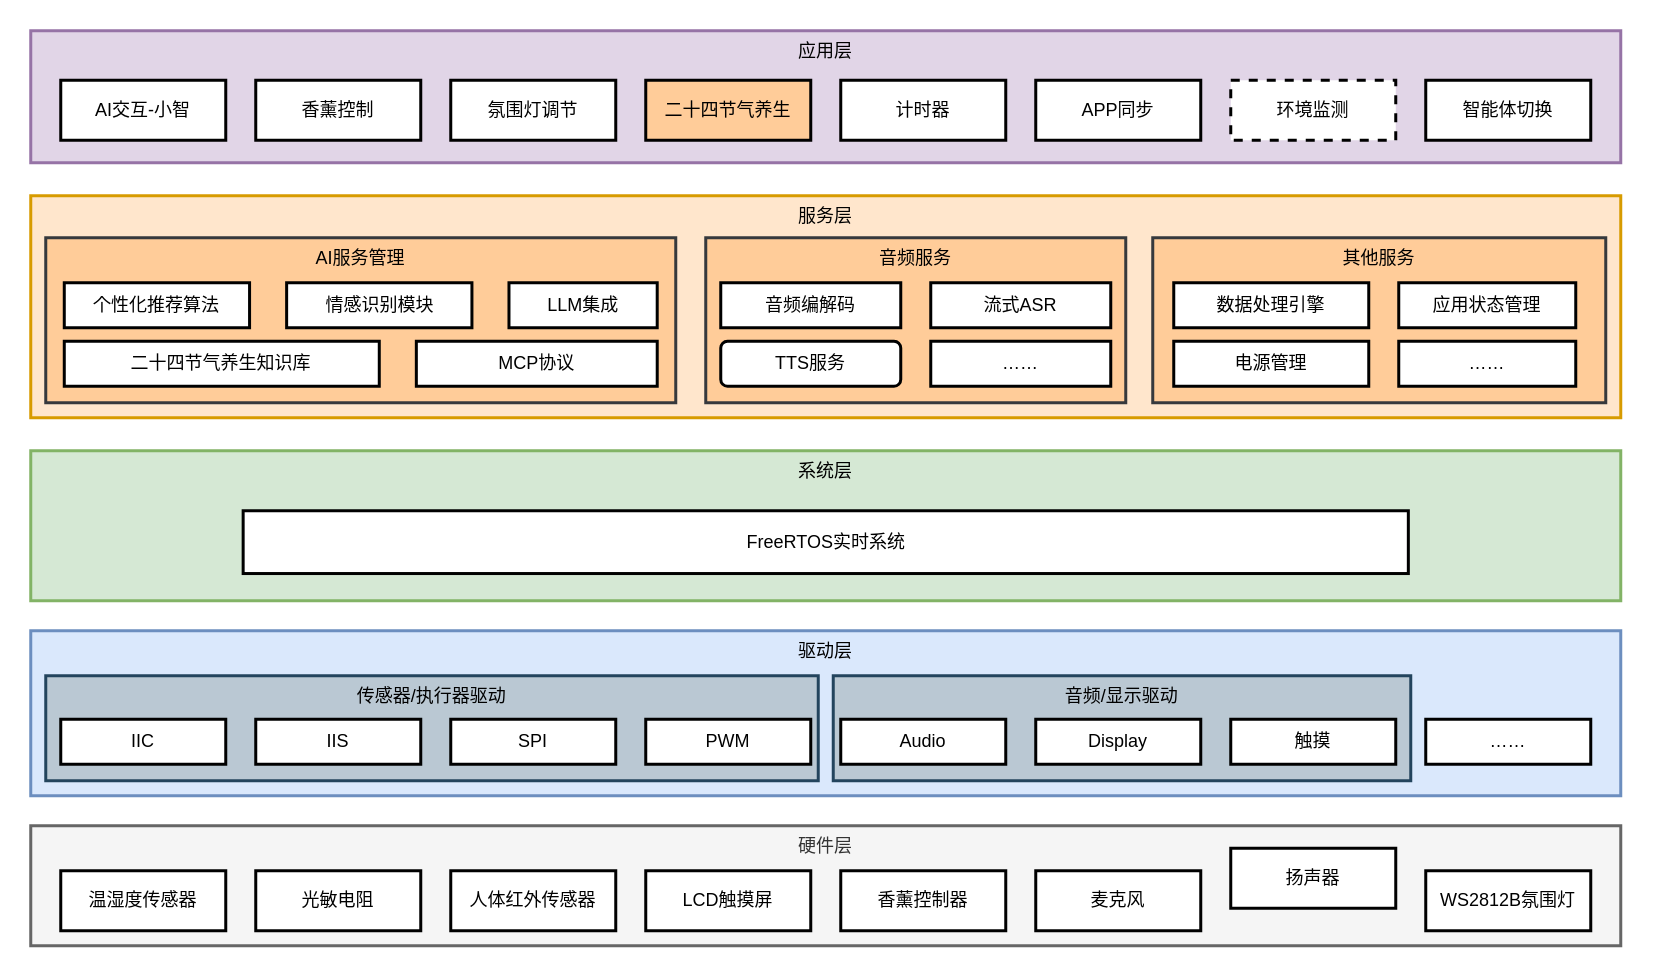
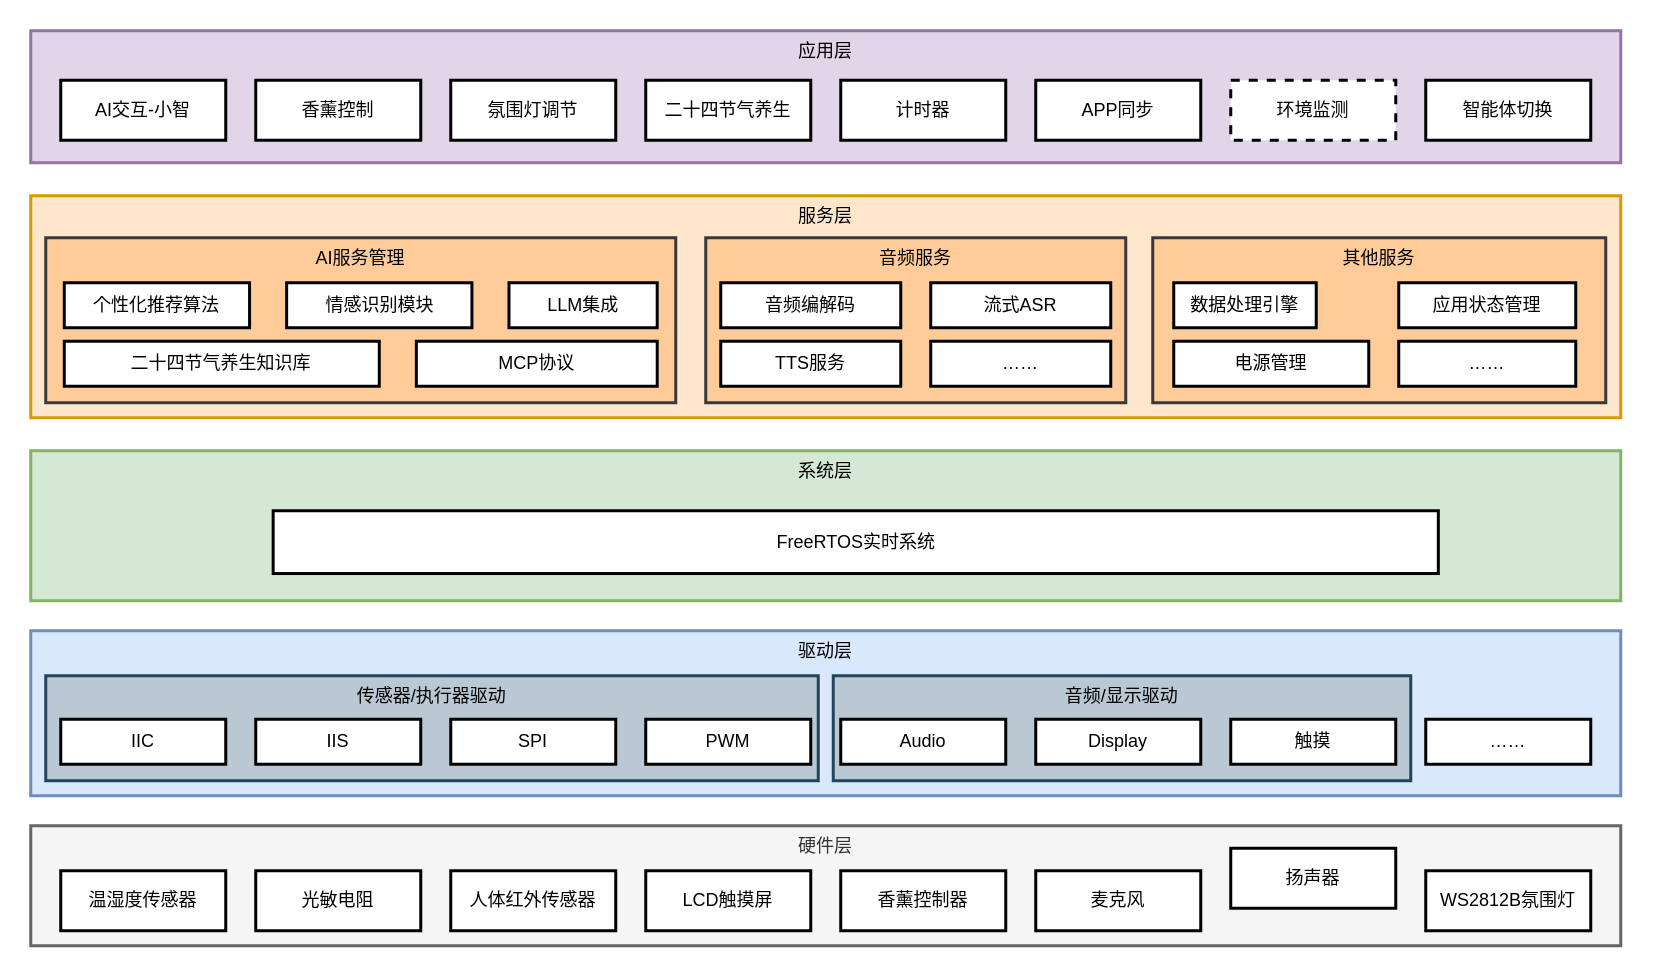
- <mxCell id="47" value="二十四节气养生" style="whiteSpace=wrap;strokeWidth=2;fillColor=#ffcc99;" parent="1" vertex="1"><mxGeometry x="430" y="53" width="110" height="40" as="geometry" /></mxCell>
+ <mxCell id="47" value="二十四节气养生" style="whiteSpace=wrap;strokeWidth=2;" parent="1" vertex="1"><mxGeometry x="430" y="53" width="110" height="40" as="geometry" /></mxCell>
- <mxCell id="42" value="数据处理引擎" style="whiteSpace=wrap;strokeWidth=2;container=0;" parent="1" vertex="1"><mxGeometry x="782" y="188" width="130" height="30" as="geometry" /></mxCell>
+ <mxCell id="42" value="数据处理引擎" style="whiteSpace=wrap;strokeWidth=2;container=0;" parent="1" vertex="1"><mxGeometry x="782" y="188" width="95" height="30" as="geometry" /></mxCell>
- <mxCell id="28" value="TTS服务" style="whiteSpace=wrap;strokeWidth=2;container=0;rounded=1;" parent="1" vertex="1"><mxGeometry x="480" y="227" width="120" height="30" as="geometry" /></mxCell>
+ <mxCell id="28" value="TTS服务" style="whiteSpace=wrap;strokeWidth=2;container=0;" parent="1" vertex="1"><mxGeometry x="480" y="227" width="120" height="30" as="geometry" /></mxCell>
- <mxCell id="13" value="FreeRTOS实时系统" style="whiteSpace=wrap;strokeWidth=2;" parent="12" vertex="1"><mxGeometry x="141.599" y="39.999" width="776.794" height="41.86" as="geometry" /></mxCell>
+ <mxCell id="13" value="FreeRTOS实时系统" style="whiteSpace=wrap;strokeWidth=2;" parent="12" vertex="1"><mxGeometry x="161.599" y="39.999" width="776.794" height="41.86" as="geometry" /></mxCell>
